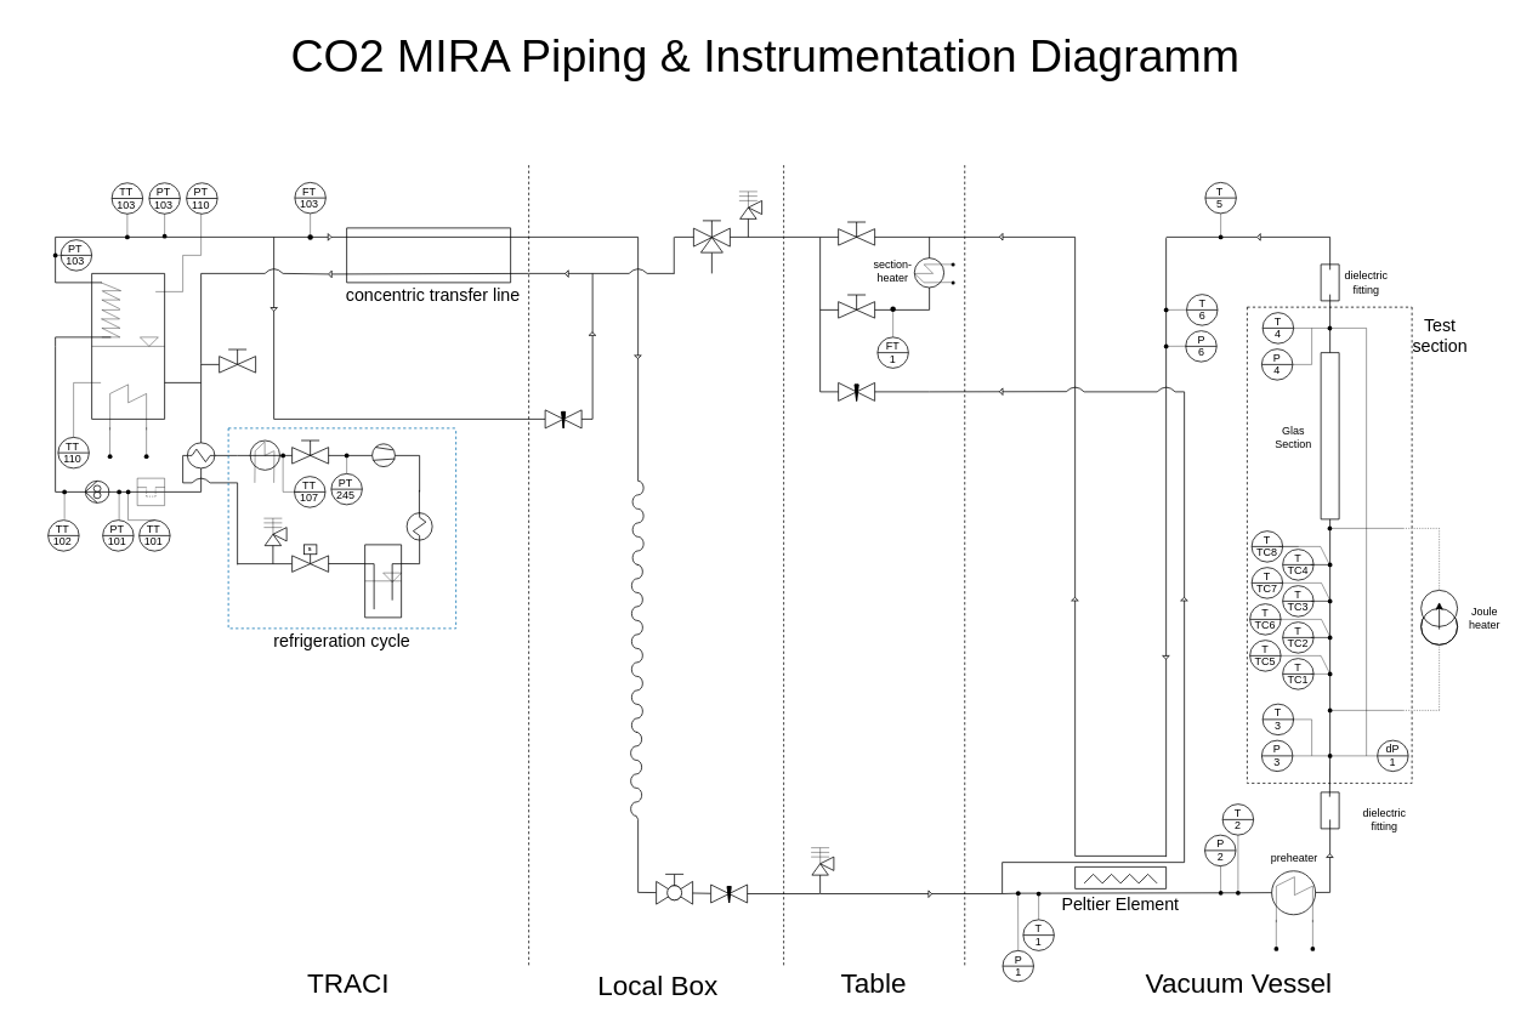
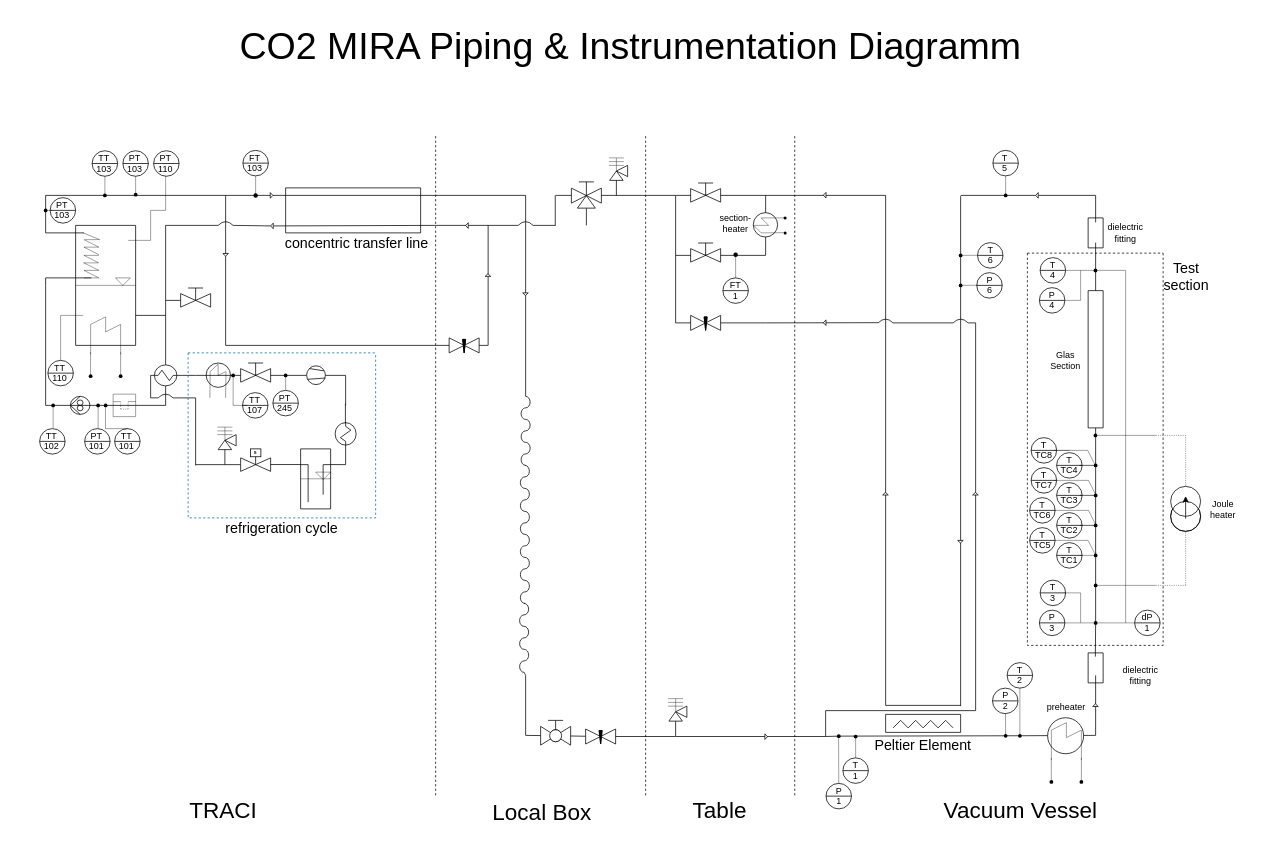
- <mxCell id="306" value="&lt;div&gt;&lt;font style=&quot;font-size: 30px;&quot;&gt;TRACI&lt;/font&gt;&lt;/div&gt;" style="text;strokeColor=none;align=center;fillColor=none;html=1;verticalAlign=middle;whiteSpace=wrap;rounded=0;" parent="1" vertex="1"><mxGeometry x="322" y="1060" width="120" height="40" as="geometry" /></mxCell>
+ <mxCell id="306" value="&lt;div&gt;&lt;font style=&quot;font-size: 30px;&quot;&gt;TRACI&lt;/font&gt;&lt;/div&gt;" style="text;strokeColor=none;align=center;fillColor=none;html=1;verticalAlign=middle;whiteSpace=wrap;rounded=0;" parent="1" vertex="1"><mxGeometry x="237" y="1060" width="120" height="40" as="geometry" /></mxCell>
